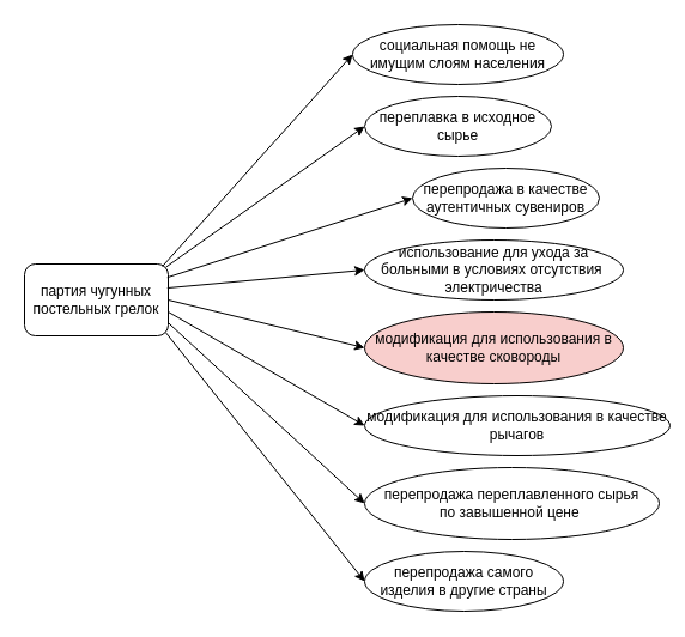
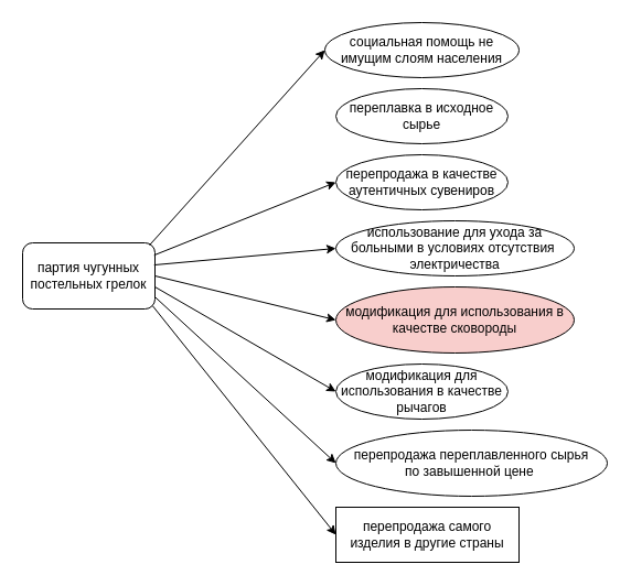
- <mxCell id="7" value="" style="endArrow=classic;html=1;rounded=0;exitX=0.984;exitY=0.043;exitDx=0;exitDy=0;entryX=0;entryY=0.5;entryDx=0;entryDy=0;exitPerimeter=0;" parent="1" source="2" target="8" edge="1"><mxGeometry width="50" height="50" relative="1" as="geometry"><mxPoint x="140" y="220" as="sourcePoint" /><mxPoint x="200" y="110" as="targetPoint" /><Array as="points" /></mxGeometry></mxCell>
- <mxCell id="4" value="перепродажа в качестве аутентичных сувениров" style="ellipse;whiteSpace=wrap;html=1;" parent="1" vertex="1"><mxGeometry x="344" y="140" width="156" height="50" as="geometry" /></mxCell>
+ <mxCell id="4" value="перепродажа в качестве аутентичных сувениров" style="ellipse;whiteSpace=wrap;html=1;" parent="1" vertex="1"><mxGeometry x="304" y="140" width="156" height="50" as="geometry" /></mxCell>
- <mxCell id="18" value="модификация для использования в качестве рычагов" style="ellipse;whiteSpace=wrap;html=1;" parent="1" vertex="1"><mxGeometry x="304" y="330" width="255" height="50" as="geometry" /></mxCell>
+ <mxCell id="18" value="модификация для использования в качестве рычагов" style="ellipse;whiteSpace=wrap;html=1;" parent="1" vertex="1"><mxGeometry x="304" y="330" width="156" height="50" as="geometry" /></mxCell>
- <mxCell id="14" value="перепродажа самого изделия в другие страны" style="ellipse;whiteSpace=wrap;html=1;" parent="1" vertex="1"><mxGeometry x="304" y="460" width="166" height="50" as="geometry" /></mxCell>
+ <mxCell id="14" value="перепродажа самого изделия в другие страны" style="whiteSpace=wrap;html=1;rounded=0;" parent="1" vertex="1"><mxGeometry x="304" y="460" width="166" height="50" as="geometry" /></mxCell>
